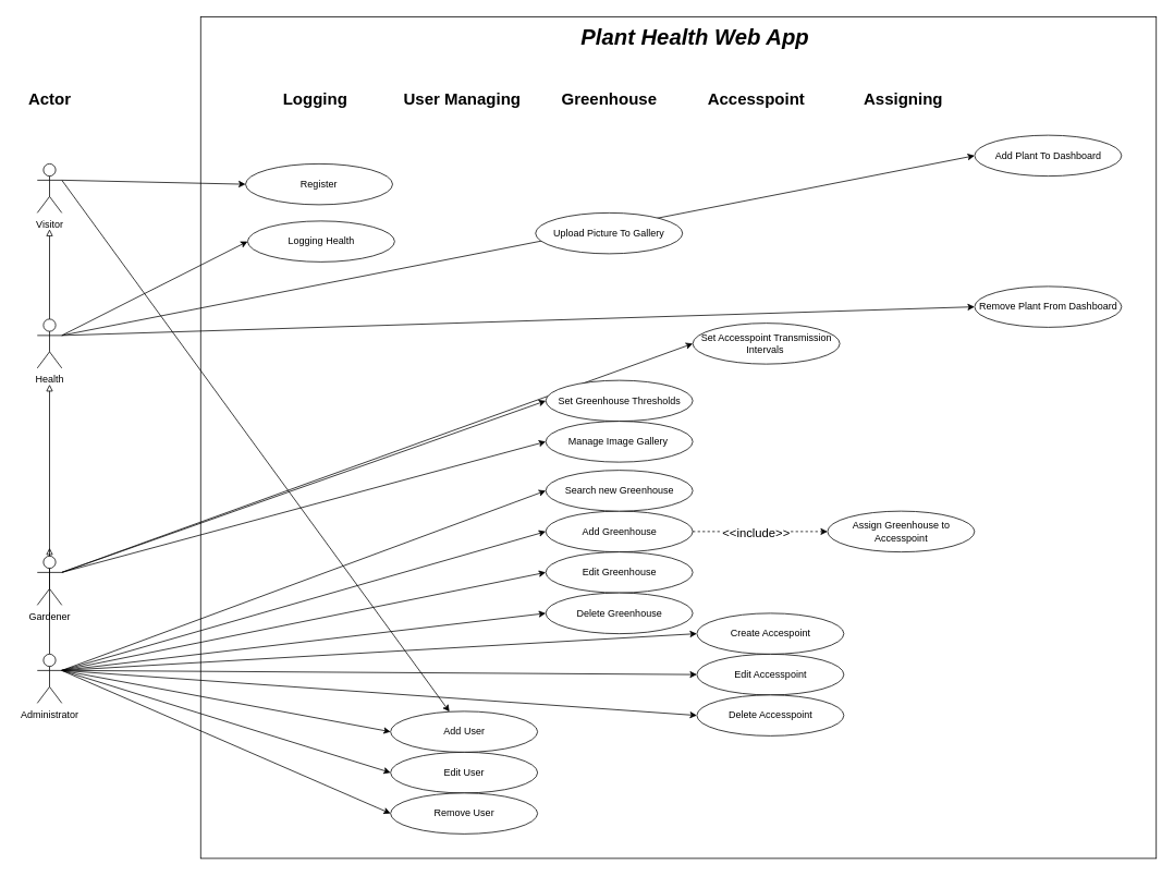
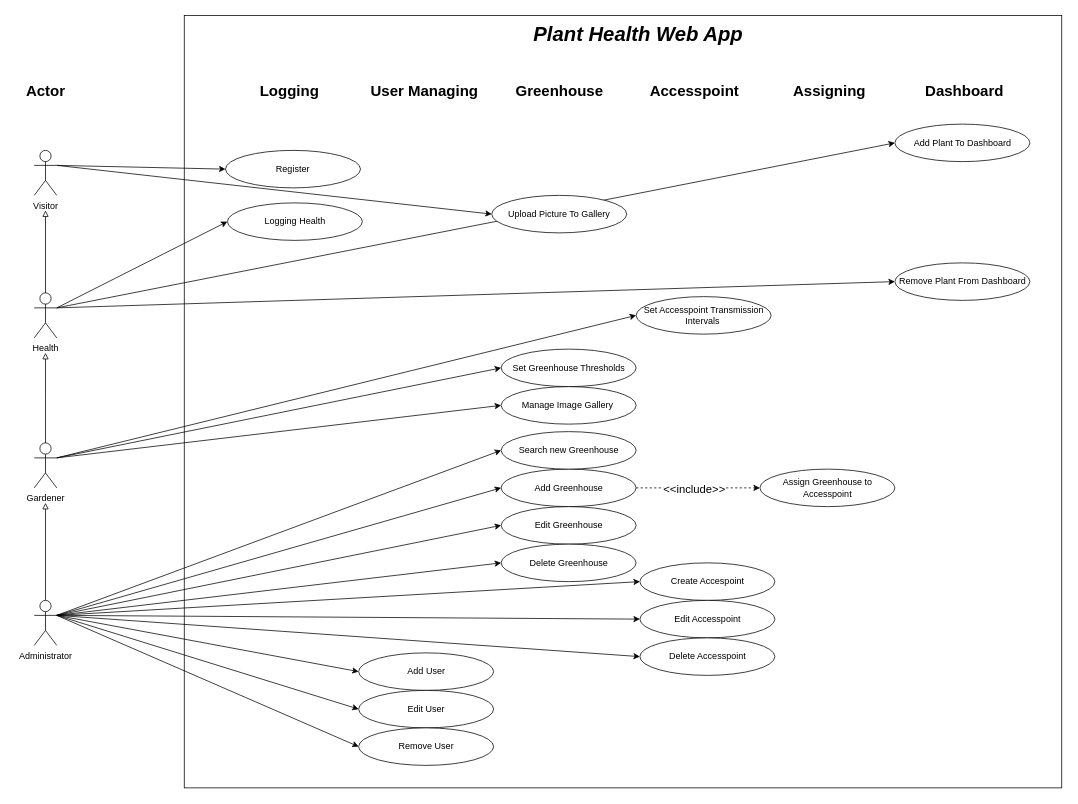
+ <mxCell id="52" value="&lt;font size=&quot;1&quot; style=&quot;&quot;&gt;&lt;b style=&quot;font-size: 20px;&quot;&gt;Dashboard&lt;/b&gt;&lt;/font&gt;" style="text;html=1;align=center;verticalAlign=middle;resizable=0;points=[];autosize=1;strokeColor=none;fillColor=none;" parent="1" vertex="1"><mxGeometry x="1220" y="100" width="130" height="40" as="geometry" /></mxCell>
- <mxCell id="25" style="rounded=0;orthogonalLoop=1;jettySize=auto;html=1;exitX=1;exitY=0.333;exitDx=0;exitDy=0;exitPerimeter=0;" parent="1" source="27" target="28" edge="1"><mxGeometry relative="1" as="geometry" /></mxCell>
+ <mxCell id="25" style="rounded=0;orthogonalLoop=1;jettySize=auto;html=1;exitX=1;exitY=0.333;exitDx=0;exitDy=0;exitPerimeter=0;entryX=0;entryY=0.5;entryDx=0;entryDy=0;" parent="1" source="27" target="44" edge="1"><mxGeometry relative="1" as="geometry" /></mxCell>
- <mxCell id="19" value="Gardener" style="shape=umlActor;verticalLabelPosition=bottom;verticalAlign=top;html=1;outlineConnect=0;" parent="1" vertex="1"><mxGeometry x="45" y="680" width="30" height="60" as="geometry" /></mxCell>
+ <mxCell id="19" value="Gardener" style="shape=umlActor;verticalLabelPosition=bottom;verticalAlign=top;html=1;outlineConnect=0;" parent="1" vertex="1"><mxGeometry x="45" y="590" width="30" height="60" as="geometry" /></mxCell>
